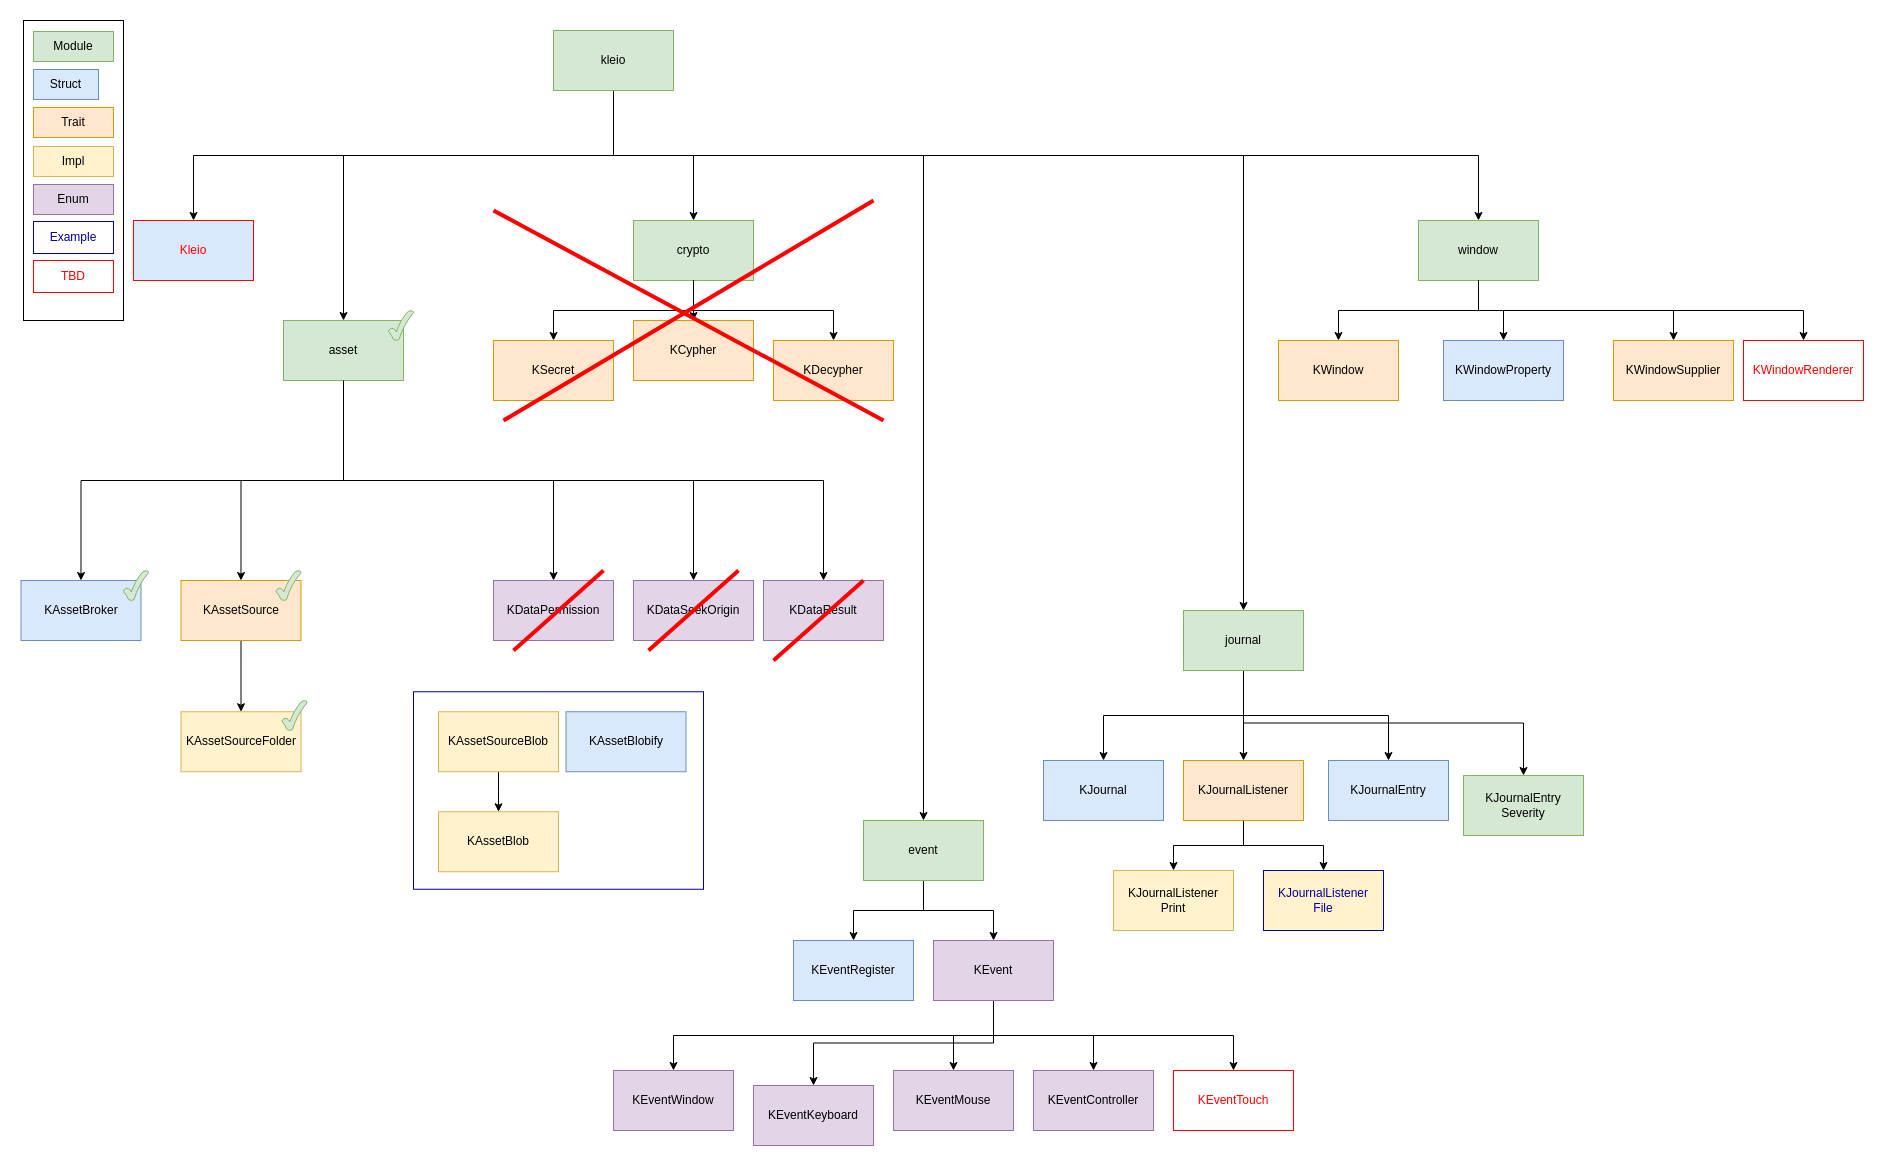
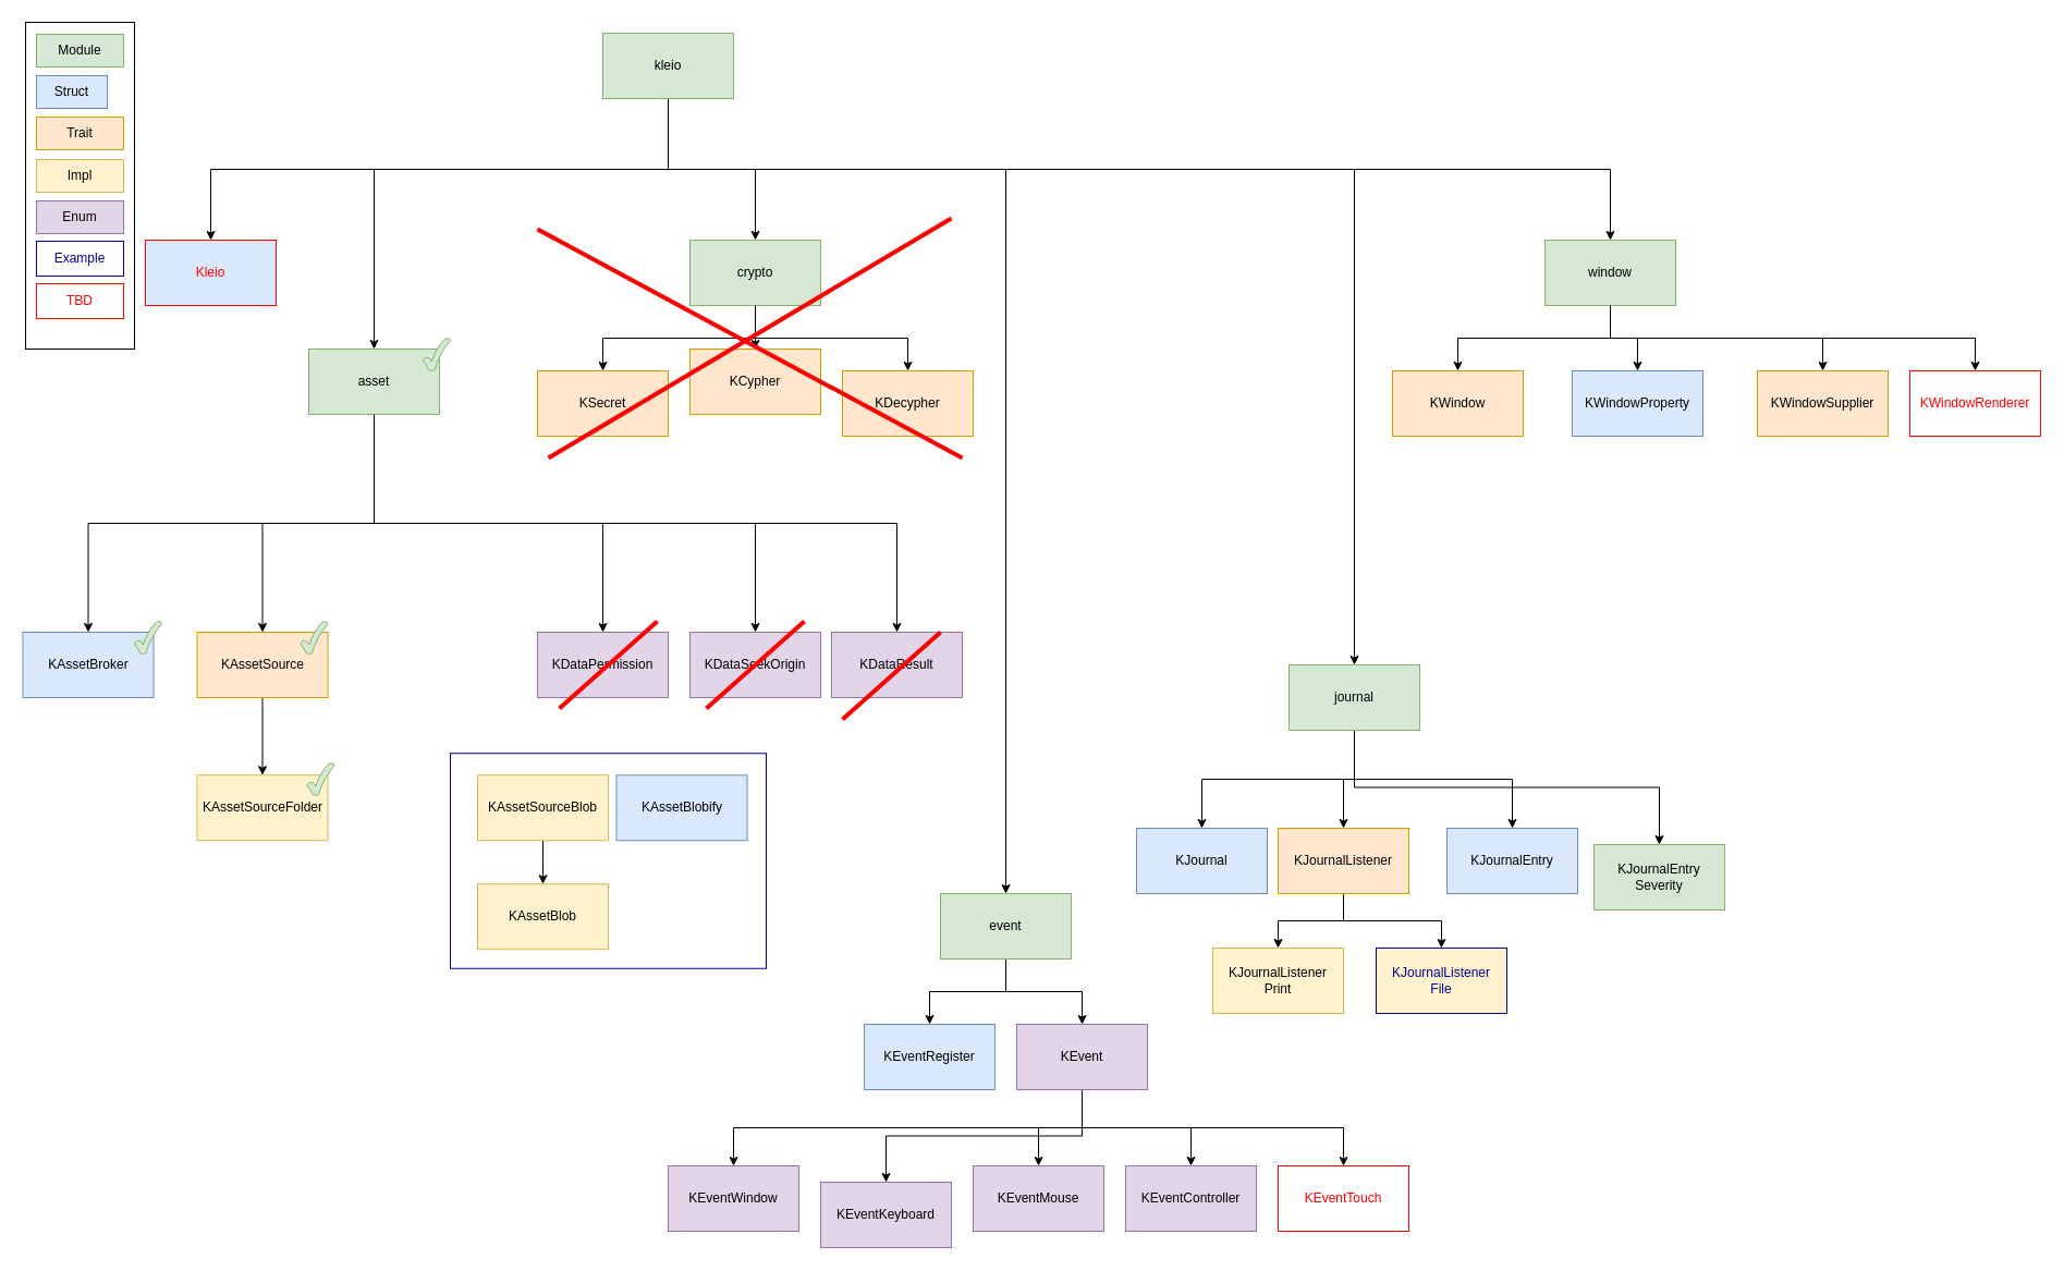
- <mxCell id="33" value="KWindowRenderer" style="rounded=0;whiteSpace=wrap;html=1;fontColor=#FF0000;labelBorderColor=none;strokeColor=#FF0000;" parent="1" vertex="1"><mxGeometry x="1743" y="340" width="120" height="60" as="geometry" /></mxCell>
+ <mxCell id="33" value="KWindowRenderer" style="rounded=0;whiteSpace=wrap;html=1;fontColor=#FF0000;labelBorderColor=none;strokeColor=#FF0000;" parent="1" vertex="1"><mxGeometry x="1753" y="340" width="120" height="60" as="geometry" /></mxCell>
- <mxCell id="51" value="KJournalListener" style="rounded=0;whiteSpace=wrap;html=1;fillColor=#ffe6cc;strokeColor=#d79b00;" parent="1" vertex="1"><mxGeometry x="1183" y="760" width="120" height="60" as="geometry" /></mxCell>
+ <mxCell id="51" value="KJournalListener" style="rounded=0;whiteSpace=wrap;html=1;fillColor=#ffe6cc;strokeColor=#d79b00;" parent="1" vertex="1"><mxGeometry x="1173" y="760" width="120" height="60" as="geometry" /></mxCell>
